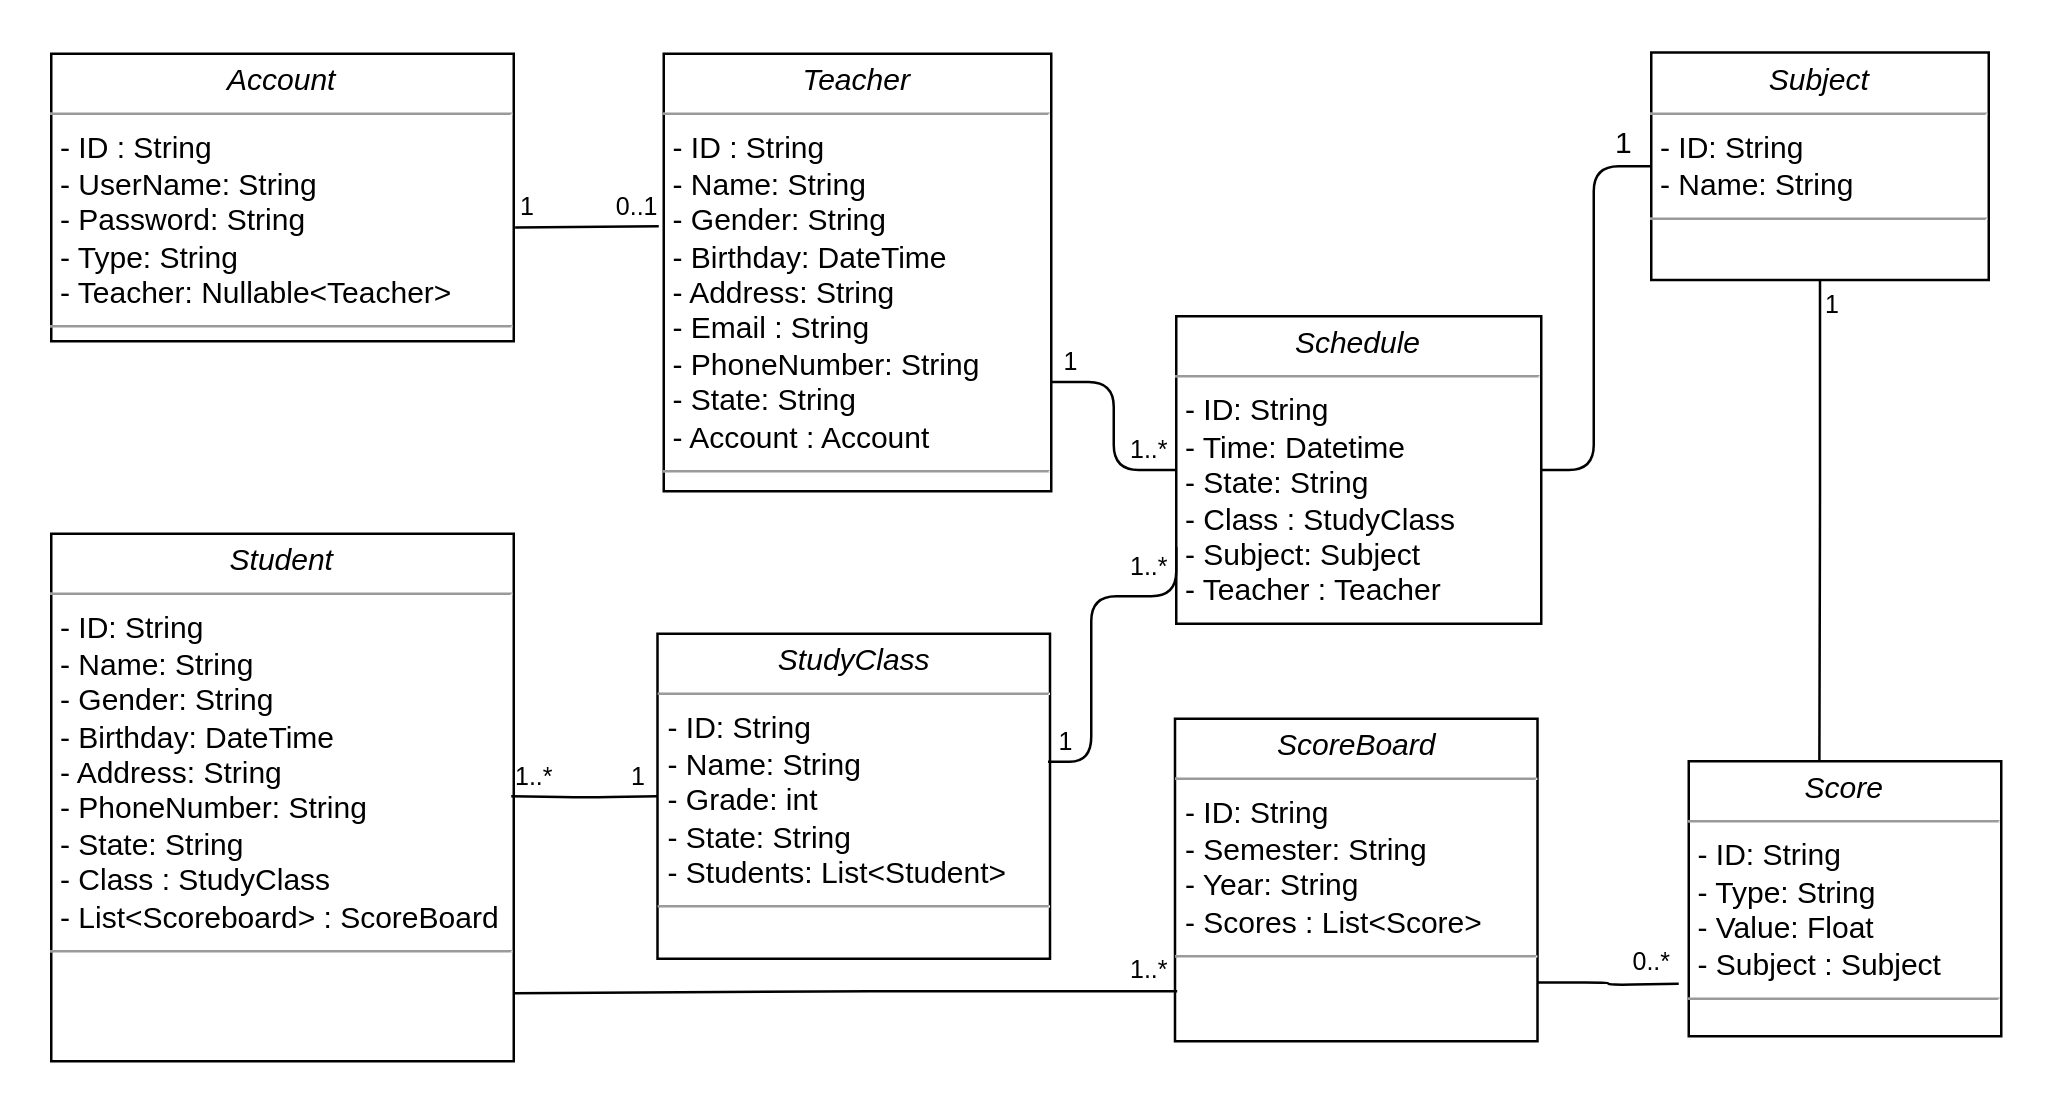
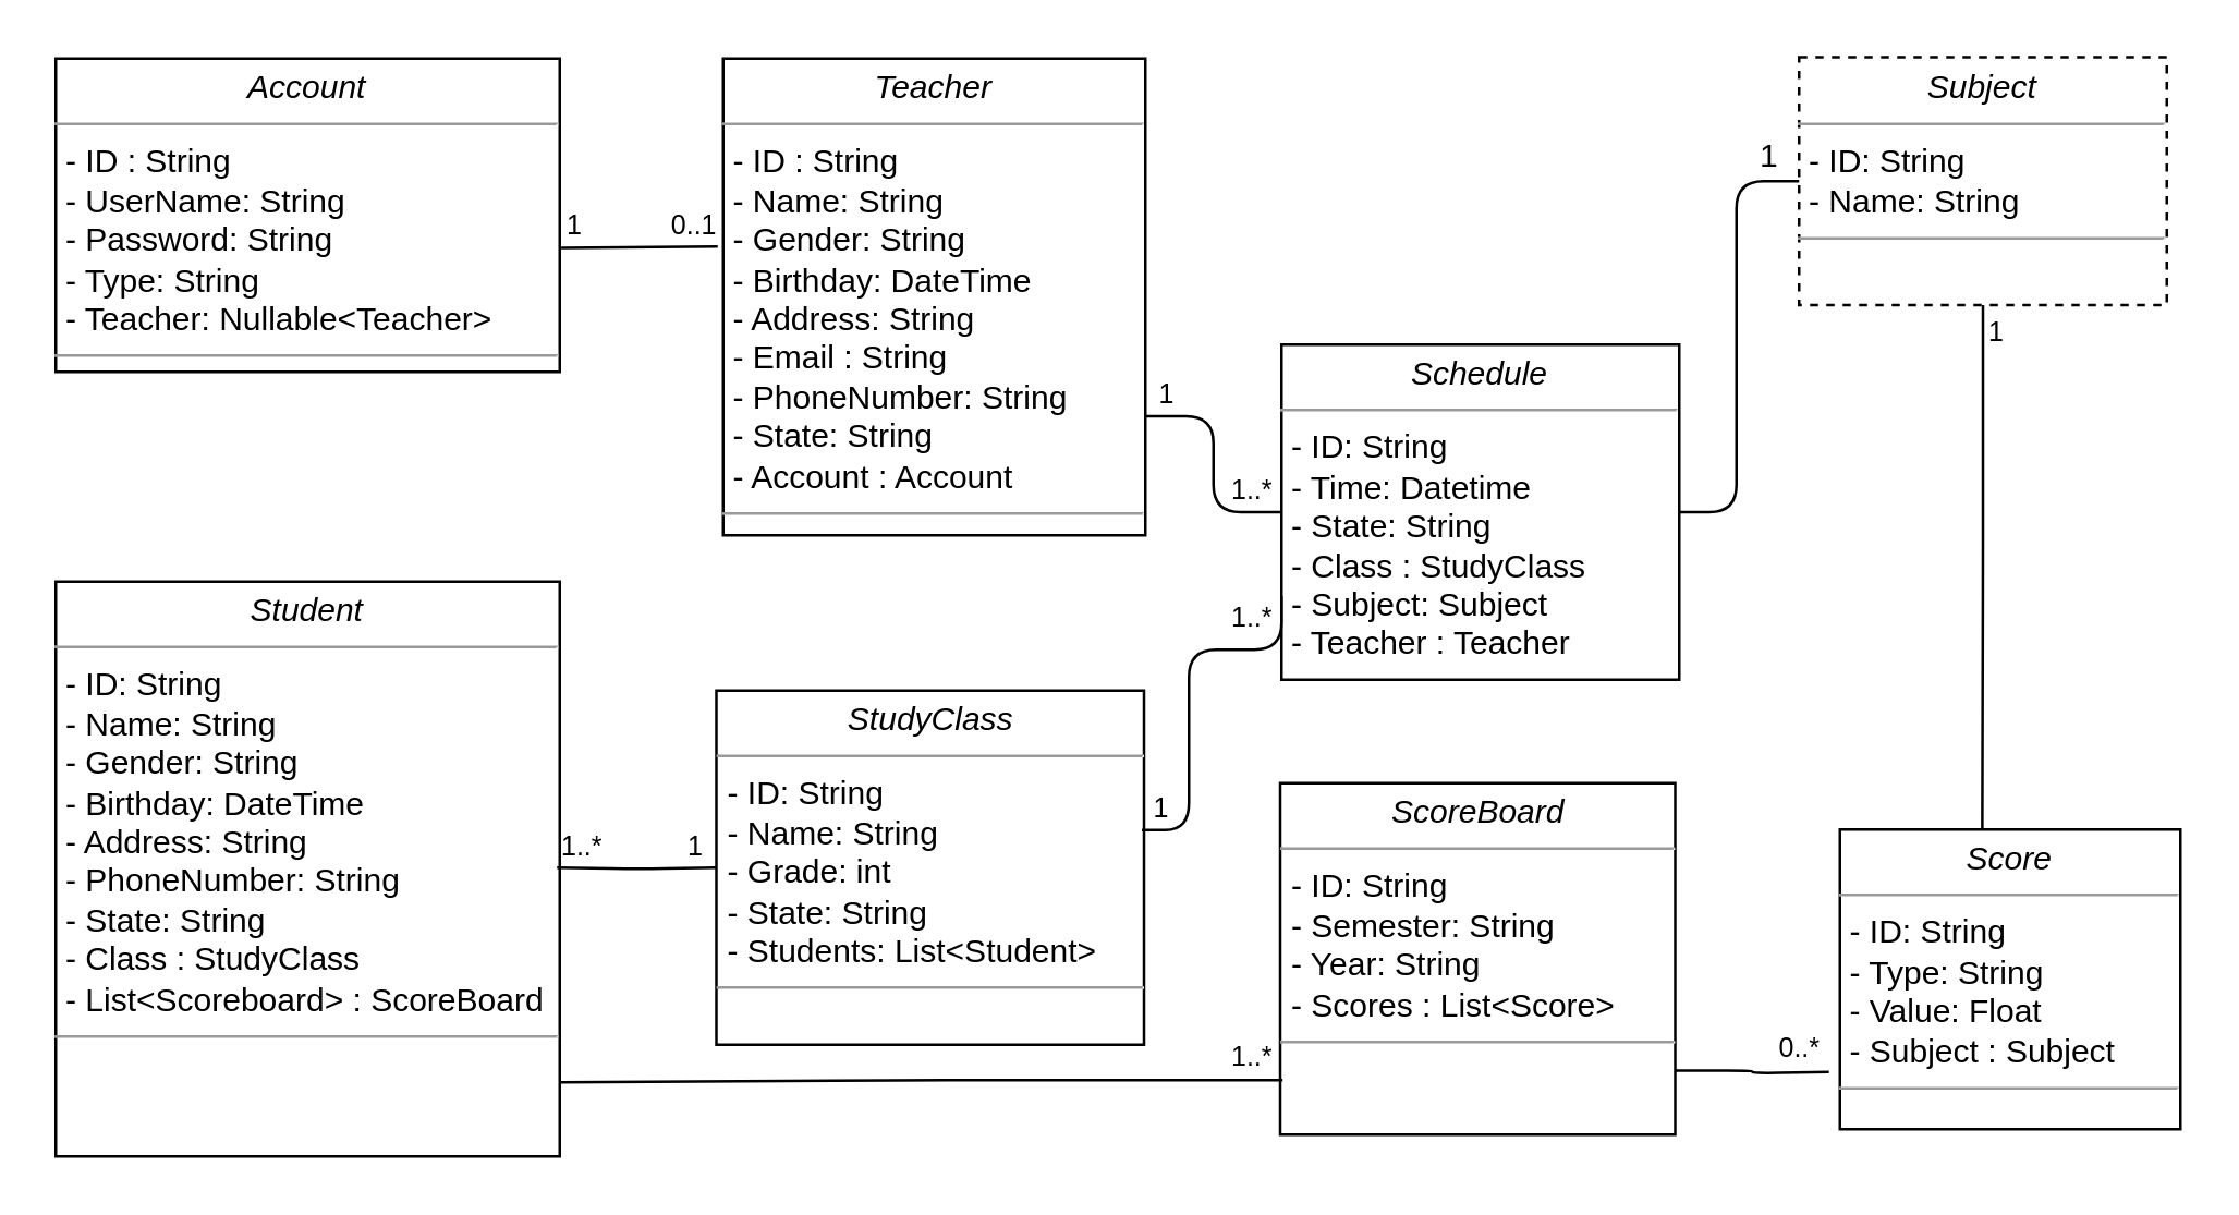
- <mxCell id="5" value="&lt;p style=&quot;margin: 0px ; margin-top: 4px ; text-align: center&quot;&gt;&lt;i&gt;Subject&lt;/i&gt;&lt;/p&gt;&lt;hr size=&quot;1&quot;&gt;&lt;p style=&quot;margin: 0px ; margin-left: 4px&quot;&gt;- ID: String&lt;/p&gt;&lt;p style=&quot;margin: 0px ; margin-left: 4px&quot;&gt;- Name: String&lt;/p&gt;&lt;hr size=&quot;1&quot;&gt;&lt;p style=&quot;margin: 0px ; margin-left: 4px&quot;&gt;&lt;br&gt;&lt;br&gt;&lt;/p&gt;" style="verticalAlign=top;align=left;overflow=fill;fontSize=12;fontFamily=Helvetica;html=1;rounded=0;shadow=0;comic=0;labelBackgroundColor=none;strokeColor=#000000;strokeWidth=1;fillColor=#ffffff;" parent="1" vertex="1"><mxGeometry x="660" y="20.5" width="135" height="91" as="geometry" /></mxCell>
+ <mxCell id="5" value="&lt;p style=&quot;margin: 0px ; margin-top: 4px ; text-align: center&quot;&gt;&lt;i&gt;Subject&lt;/i&gt;&lt;/p&gt;&lt;hr size=&quot;1&quot;&gt;&lt;p style=&quot;margin: 0px ; margin-left: 4px&quot;&gt;- ID: String&lt;/p&gt;&lt;p style=&quot;margin: 0px ; margin-left: 4px&quot;&gt;- Name: String&lt;/p&gt;&lt;hr size=&quot;1&quot;&gt;&lt;p style=&quot;margin: 0px ; margin-left: 4px&quot;&gt;&lt;br&gt;&lt;br&gt;&lt;/p&gt;" style="verticalAlign=top;align=left;overflow=fill;fontSize=12;fontFamily=Helvetica;html=1;rounded=0;shadow=0;comic=0;labelBackgroundColor=none;strokeColor=#000000;strokeWidth=1;fillColor=#ffffff;dashed=1;" parent="1" vertex="1"><mxGeometry x="660" y="20.5" width="135" height="91" as="geometry" /></mxCell>
